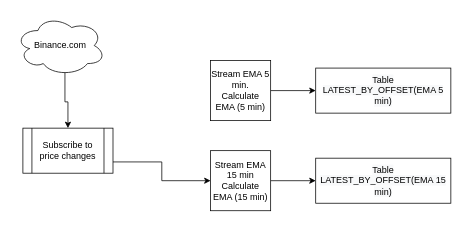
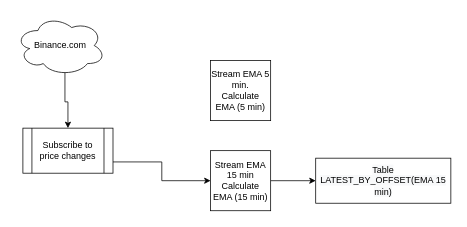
- <mxCell id="6" value="" style="edgeStyle=orthogonalEdgeStyle;rounded=0;orthogonalLoop=1;jettySize=auto;html=1;" edge="1" parent="1" source="7" target="10"><mxGeometry relative="1" as="geometry" /></mxCell>
- <mxCell id="10" value="&lt;meta charset=&quot;utf-8&quot;&gt;&lt;span style=&quot;color: rgb(0, 0, 0); font-family: helvetica; font-size: 12px; font-style: normal; font-weight: 400; letter-spacing: normal; text-align: center; text-indent: 0px; text-transform: none; word-spacing: 0px; background-color: rgb(248, 249, 250); display: inline; float: none;&quot;&gt;Table LATEST_BY_OFFSET(EMA 5 min)&lt;/span&gt;" style="whiteSpace=wrap;html=1;" vertex="1" parent="1"><mxGeometry x="420" y="90" width="180" height="60" as="geometry" /></mxCell>
